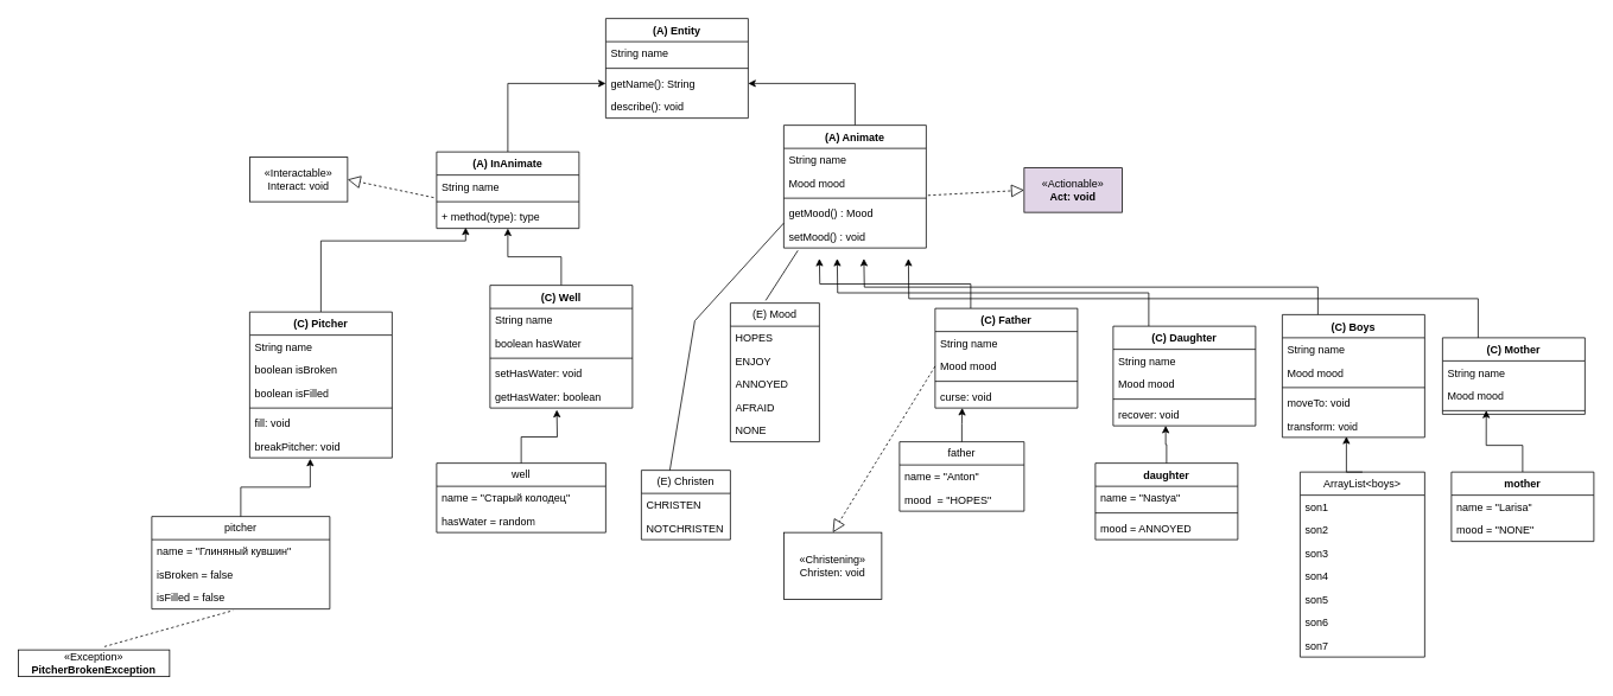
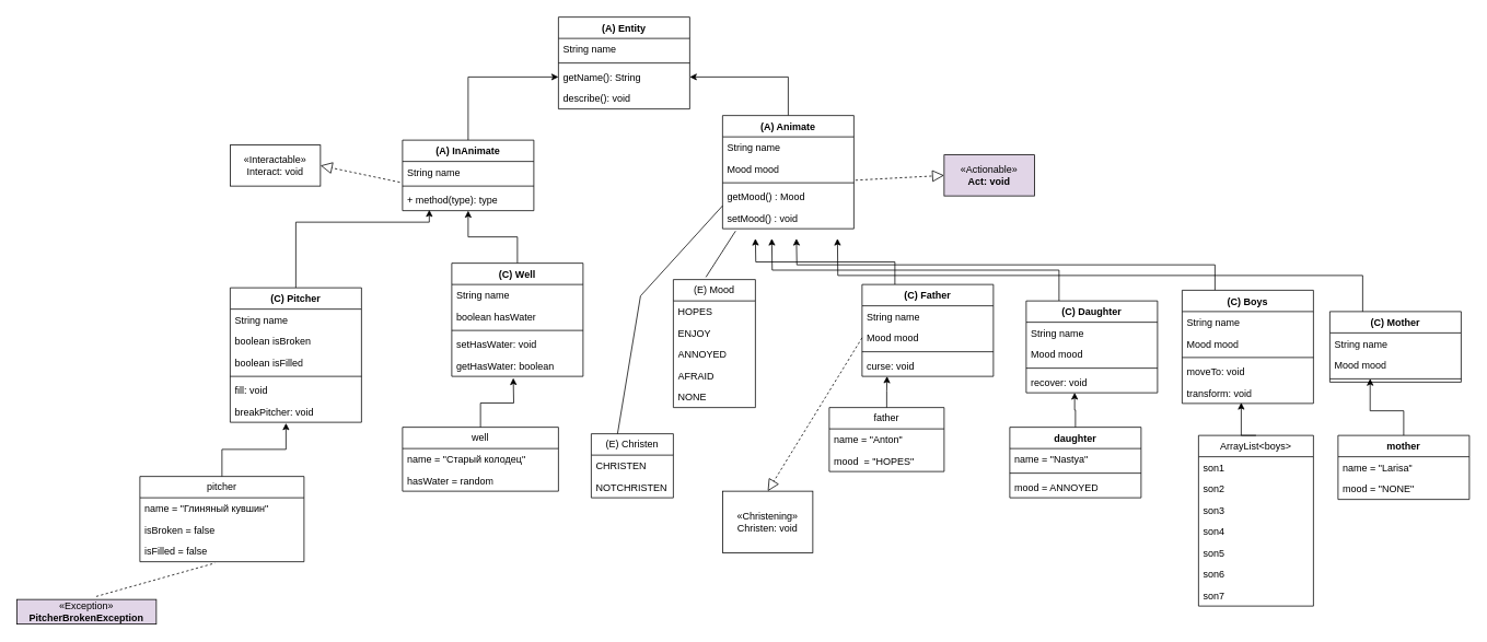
- <mxCell id="100" value="«Exception»&lt;br&gt;&lt;b&gt;PitcherBrokenException&lt;/b&gt;" style="html=1;whiteSpace=wrap;" parent="1" vertex="1"><mxGeometry x="20" y="730" width="170" height="30" as="geometry" /></mxCell>
+ <mxCell id="100" value="«Exception»&lt;br&gt;&lt;b&gt;PitcherBrokenException&lt;/b&gt;" style="html=1;whiteSpace=wrap;fillColor=#e1d5e7;" parent="1" vertex="1"><mxGeometry x="20" y="730" width="170" height="30" as="geometry" /></mxCell>
